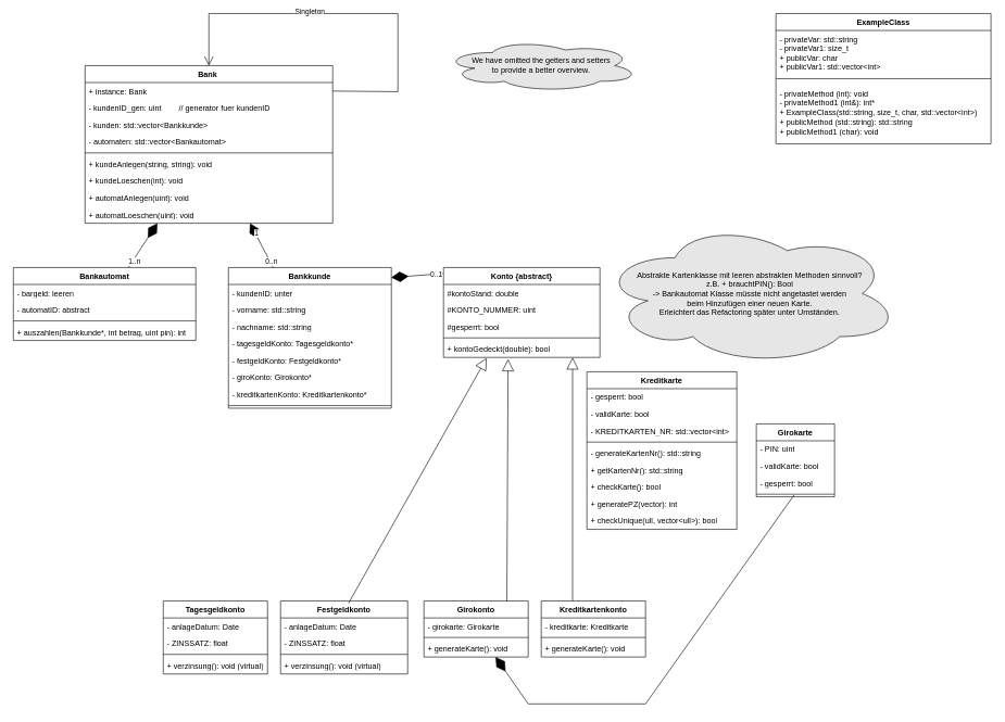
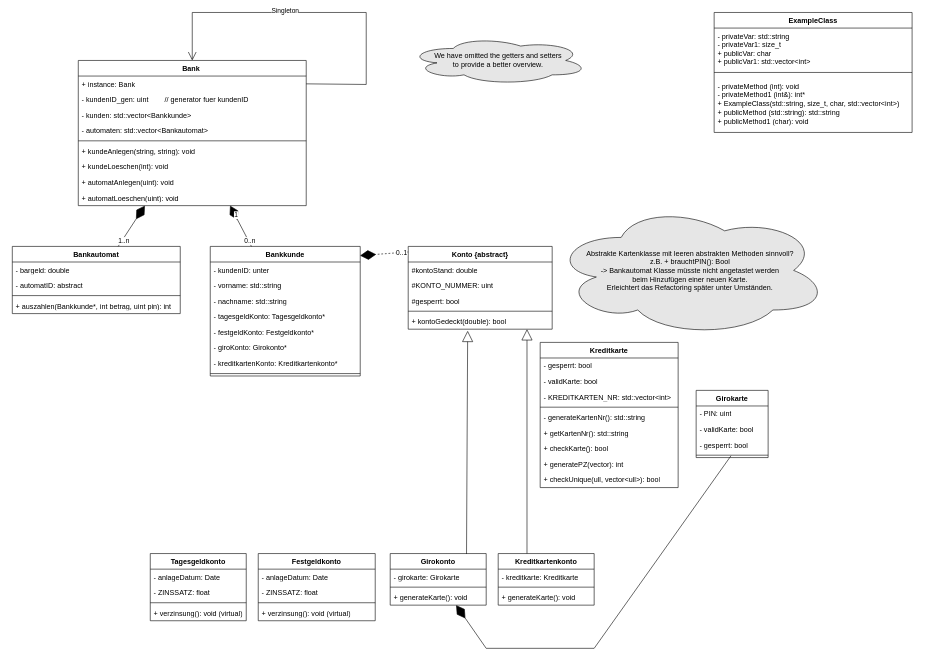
- <mxCell id="65" value="" style="endArrow=diamondThin;endFill=1;endSize=24;html=1;rounded=0;entryX=0.999;entryY=0.071;entryDx=0;entryDy=0;entryPerimeter=0;exitX=0;exitY=0.067;exitDx=0;exitDy=0;exitPerimeter=0;" parent="1" source="37" target="18" edge="1"><mxGeometry width="160" relative="1" as="geometry"><mxPoint x="1150" y="1040" as="sourcePoint" /><mxPoint x="900" y="1090" as="targetPoint" /><Array as="points" /></mxGeometry></mxCell>
+ <mxCell id="65" value="" style="endArrow=diamondThin;endFill=1;endSize=24;html=1;rounded=0;entryX=0.999;entryY=0.071;entryDx=0;entryDy=0;entryPerimeter=0;exitX=0;exitY=0.067;exitDx=0;exitDy=0;exitPerimeter=0;dashed=1;" parent="1" source="37" target="18" edge="1"><mxGeometry width="160" relative="1" as="geometry"><mxPoint x="1150" y="1040" as="sourcePoint" /><mxPoint x="900" y="1090" as="targetPoint" /><Array as="points" /></mxGeometry></mxCell>
- <mxCell id="44" value="- bargeld: leeren" style="text;strokeColor=none;fillColor=none;align=left;verticalAlign=top;spacingLeft=4;spacingRight=4;overflow=hidden;rotatable=0;points=[[0,0.5],[1,0.5]];portConstraint=eastwest;whiteSpace=wrap;html=1;" parent="43" vertex="1"><mxGeometry y="26" width="280" height="26" as="geometry" /></mxCell>
+ <mxCell id="44" value="- bargeld: double" style="text;strokeColor=none;fillColor=none;align=left;verticalAlign=top;spacingLeft=4;spacingRight=4;overflow=hidden;rotatable=0;points=[[0,0.5],[1,0.5]];portConstraint=eastwest;whiteSpace=wrap;html=1;" parent="43" vertex="1"><mxGeometry y="26" width="280" height="26" as="geometry" /></mxCell>
- <mxCell id="62" value="" style="endArrow=block;endSize=16;endFill=0;html=1;rounded=0;exitX=0.535;exitY=0.031;exitDx=0;exitDy=0;exitPerimeter=0;entryX=0.276;entryY=1.032;entryDx=0;entryDy=0;entryPerimeter=0;" parent="1" source="52" target="42" edge="1"><mxGeometry x="-0.196" y="-5" width="160" relative="1" as="geometry"><mxPoint x="1065" y="982" as="sourcePoint" /><mxPoint x="750" y="670" as="targetPoint" /><mxPoint as="offset" /></mxGeometry></mxCell>
